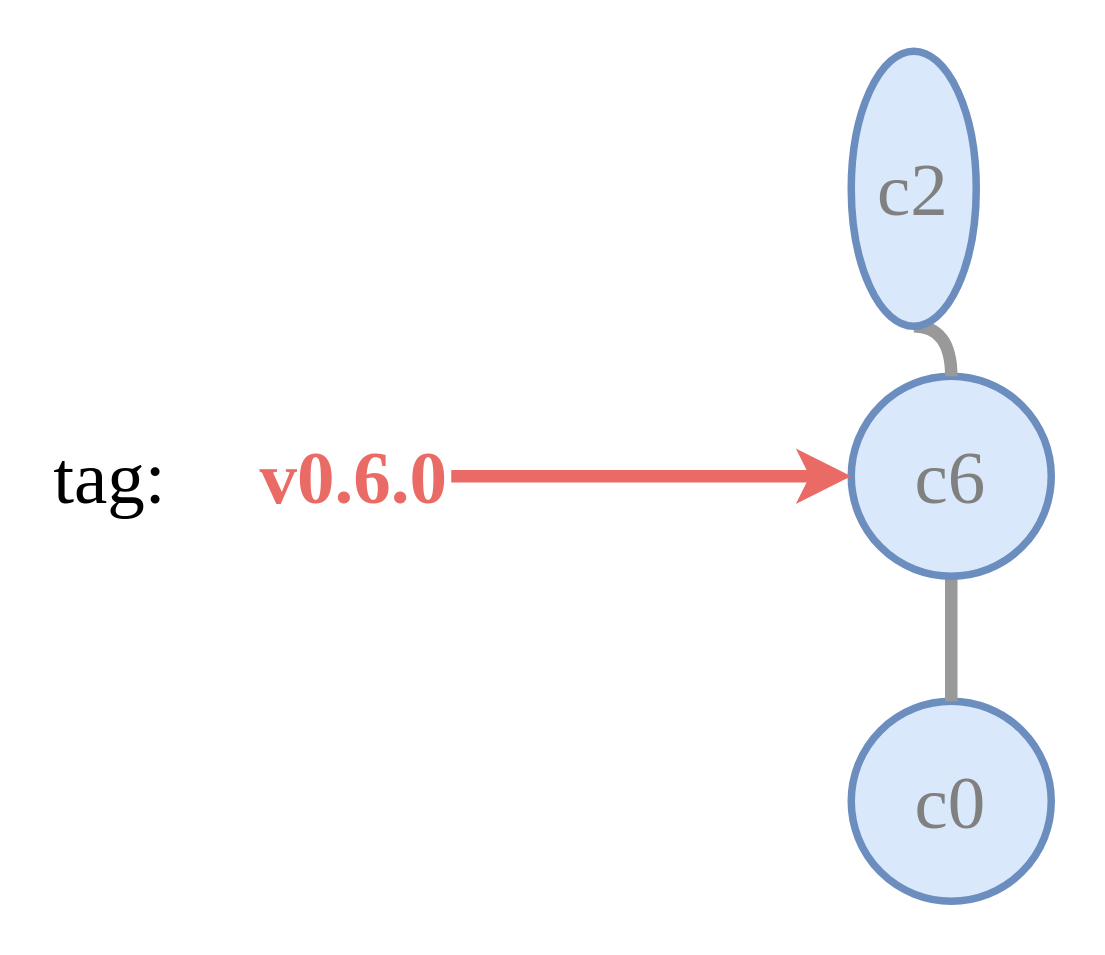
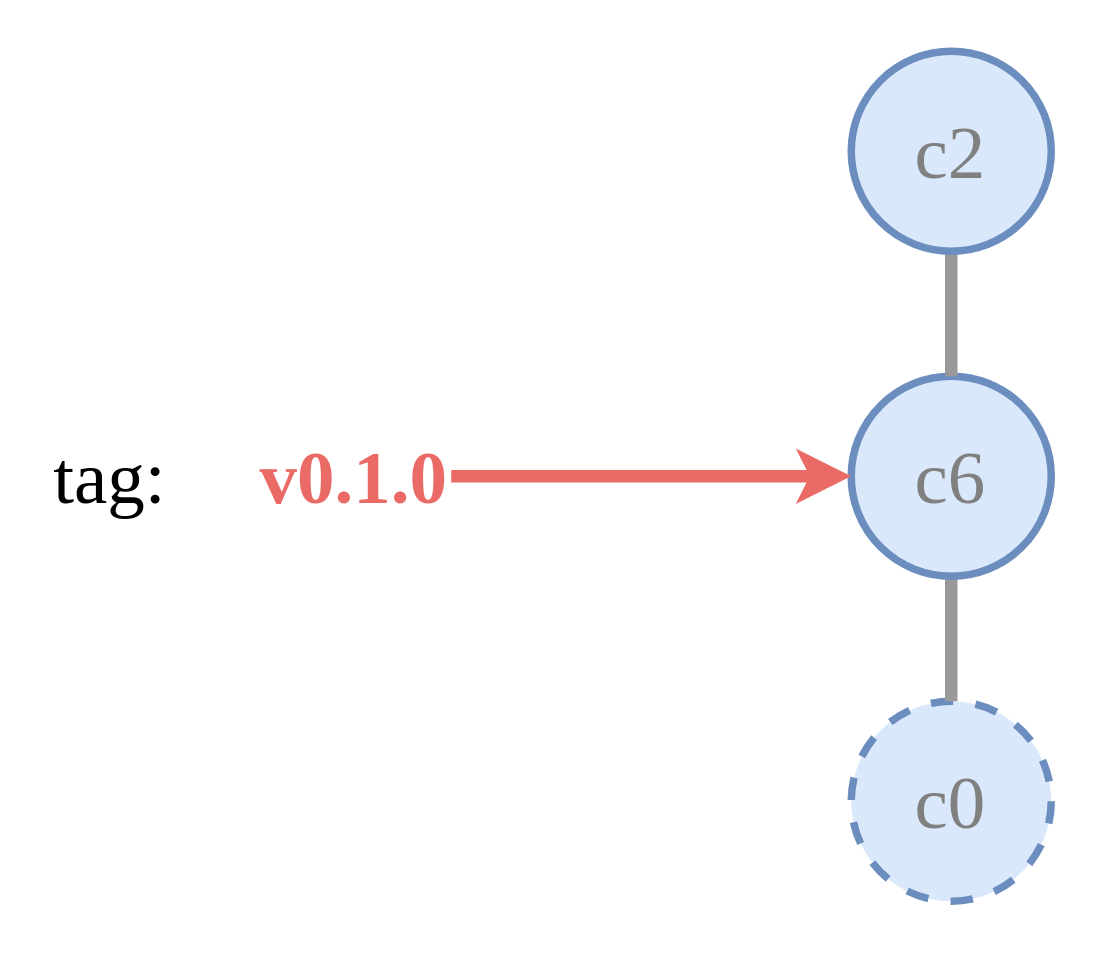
- <mxCell id="6" value="&lt;span style=&quot;color: rgb(128, 128, 128); font-family: &amp;quot;Source Sans Pro&amp;quot;; font-size: 30px;&quot;&gt;c2&lt;/span&gt;" style="ellipse;whiteSpace=wrap;html=1;aspect=fixed;fillColor=#dae8fc;strokeColor=#6c8ebf;strokeWidth=3;" parent="1" vertex="1"><mxGeometry x="340" y="20" width="50" height="110" as="geometry" /></mxCell>
+ <mxCell id="6" value="&lt;span style=&quot;color: rgb(128, 128, 128); font-family: &amp;quot;Source Sans Pro&amp;quot;; font-size: 30px;&quot;&gt;c2&lt;/span&gt;" style="ellipse;whiteSpace=wrap;html=1;aspect=fixed;fillColor=#dae8fc;strokeColor=#6c8ebf;strokeWidth=3;" parent="1" vertex="1"><mxGeometry x="340" y="20" width="80" height="80" as="geometry" /></mxCell>
- <mxCell id="8" value="tag:&amp;nbsp; &amp;nbsp; &amp;nbsp;&lt;font color=&quot;#ea6b66&quot;&gt;&lt;b&gt;v0.6.0&lt;/b&gt;&lt;/font&gt;" style="text;html=1;strokeColor=none;fillColor=none;align=center;verticalAlign=middle;whiteSpace=wrap;rounded=0;fontFamily=Source Sans Pro;fontSource=https%3A%2F%2Ffonts.googleapis.com%2Fcss%3Ffamily%3DSource%2BSans%2BPro;fontSize=30;strokeWidth=6;" parent="1" vertex="1"><mxGeometry x="20" y="175" width="160" height="30" as="geometry" /></mxCell>
+ <mxCell id="8" value="tag:&amp;nbsp; &amp;nbsp; &amp;nbsp;&lt;font color=&quot;#ea6b66&quot;&gt;&lt;b&gt;v0.1.0&lt;/b&gt;&lt;/font&gt;" style="text;html=1;strokeColor=none;fillColor=none;align=center;verticalAlign=middle;whiteSpace=wrap;rounded=0;fontFamily=Source Sans Pro;fontSource=https%3A%2F%2Ffonts.googleapis.com%2Fcss%3Ffamily%3DSource%2BSans%2BPro;fontSize=30;strokeWidth=6;" parent="1" vertex="1"><mxGeometry x="20" y="175" width="160" height="30" as="geometry" /></mxCell>
- <mxCell id="2" value="c0" style="ellipse;whiteSpace=wrap;html=1;aspect=fixed;fillColor=#dae8fc;strokeColor=#6c8ebf;strokeWidth=3;fontSize=30;fontFamily=Source Sans Pro;fontSource=https%3A%2F%2Ffonts.googleapis.com%2Fcss%3Ffamily%3DSource%2BSans%2BPro;fontColor=#808080;" parent="1" vertex="1"><mxGeometry x="340" y="280" width="80" height="80" as="geometry" /></mxCell>
+ <mxCell id="2" value="c0" style="ellipse;whiteSpace=wrap;html=1;aspect=fixed;fillColor=#dae8fc;strokeColor=#6c8ebf;strokeWidth=3;fontSize=30;fontFamily=Source Sans Pro;fontSource=https%3A%2F%2Ffonts.googleapis.com%2Fcss%3Ffamily%3DSource%2BSans%2BPro;fontColor=#808080;dashed=1;" parent="1" vertex="1"><mxGeometry x="340" y="280" width="80" height="80" as="geometry" /></mxCell>
